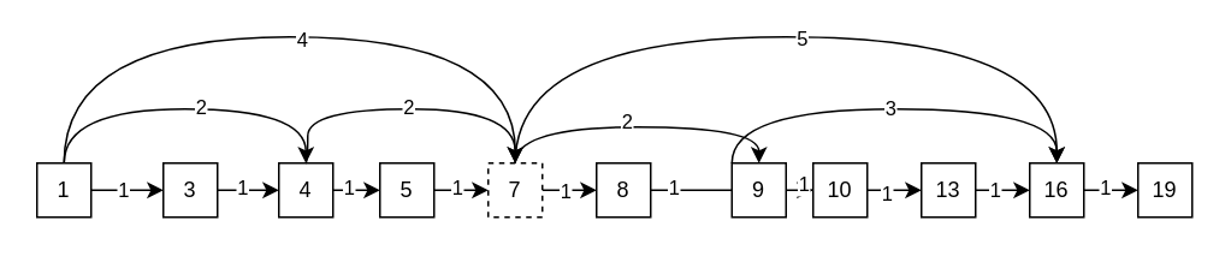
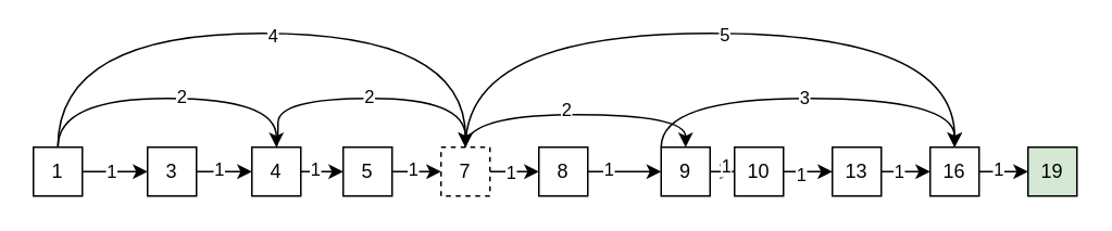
- <mxCell id="21" style="edgeStyle=orthogonalEdgeStyle;rounded=0;orthogonalLoop=1;jettySize=auto;html=1;exitX=1;exitY=0.5;exitDx=0;exitDy=0;entryX=0;entryY=0.5;entryDx=0;entryDy=0;endArrow=none;" edge="1" parent="1" source="23" target="28"><mxGeometry relative="1" as="geometry" /></mxCell>
+ <mxCell id="21" style="edgeStyle=orthogonalEdgeStyle;rounded=0;orthogonalLoop=1;jettySize=auto;html=1;exitX=1;exitY=0.5;exitDx=0;exitDy=0;entryX=0;entryY=0.5;entryDx=0;entryDy=0;" edge="1" parent="1" source="23" target="28"><mxGeometry relative="1" as="geometry" /></mxCell>
- <mxCell id="44" value="19" style="rounded=0;whiteSpace=wrap;html=1;" vertex="1" parent="1"><mxGeometry x="630" y="90" width="30" height="30" as="geometry" /></mxCell>
+ <mxCell id="44" value="19" style="rounded=0;whiteSpace=wrap;html=1;fillColor=#d5e8d4;" vertex="1" parent="1"><mxGeometry x="630" y="90" width="30" height="30" as="geometry" /></mxCell>
